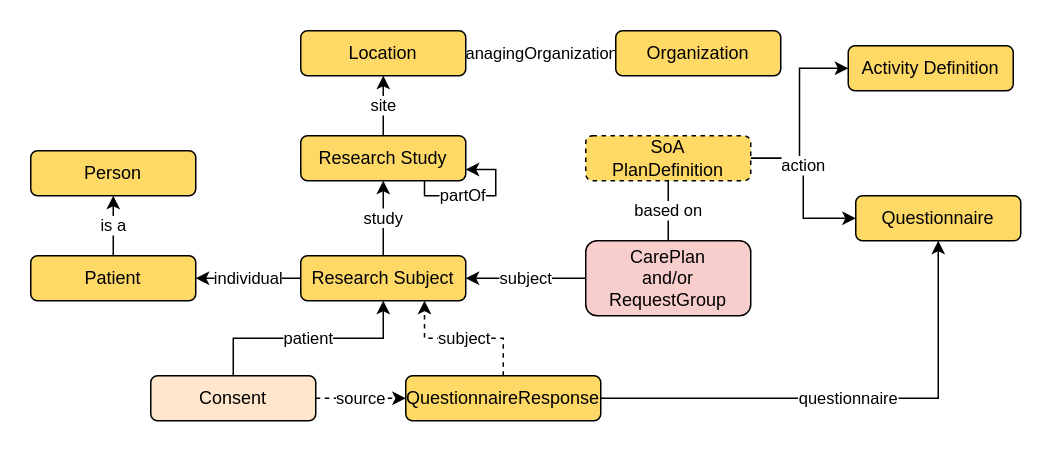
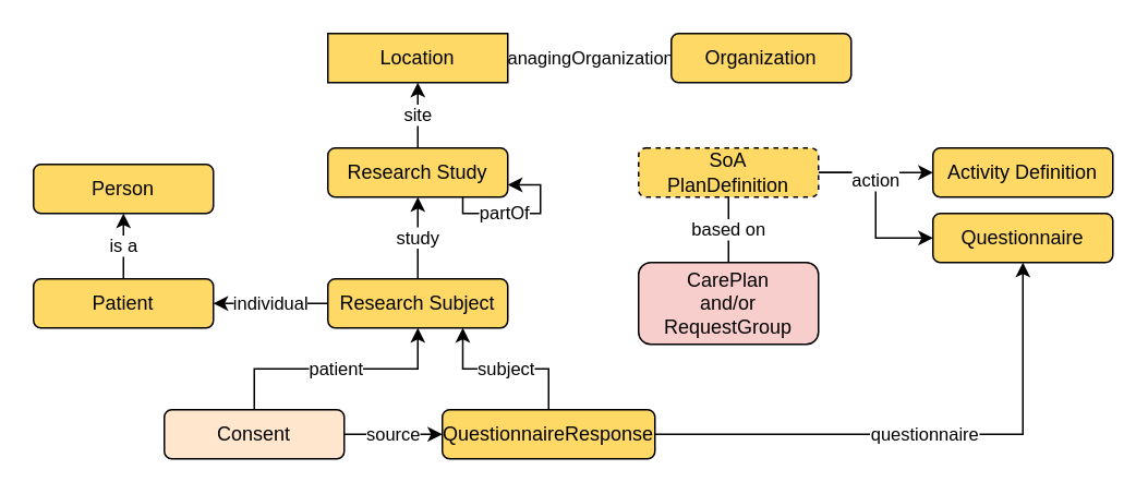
- <mxCell id="3" value="Location" style="rounded=1;whiteSpace=wrap;html=1;fillColor=#FFD966;" vertex="1" parent="1"><mxGeometry x="200" y="20" width="110" height="30" as="geometry" /></mxCell>
+ <mxCell id="3" value="Location" style="whiteSpace=wrap;html=1;fillColor=#FFD966;rounded=0;" vertex="1" parent="1"><mxGeometry x="200" y="20" width="110" height="30" as="geometry" /></mxCell>
- <mxCell id="14" value="Activity Definition" style="rounded=1;whiteSpace=wrap;html=1;fillColor=#FFD966;" vertex="1" parent="1"><mxGeometry x="565" y="30" width="110" height="30" as="geometry" /></mxCell>
+ <mxCell id="14" value="Activity Definition" style="rounded=1;whiteSpace=wrap;html=1;fillColor=#FFD966;" vertex="1" parent="1"><mxGeometry x="570" y="90" width="110" height="30" as="geometry" /></mxCell>
- <mxCell id="17" value="subject" style="edgeStyle=orthogonalEdgeStyle;rounded=0;orthogonalLoop=1;jettySize=auto;html=1;entryX=1;entryY=0.5;entryDx=0;entryDy=0;fillColor=#FFD966;" edge="1" parent="1" source="18" target="10"><mxGeometry relative="1" as="geometry" /></mxCell>
- <mxCell id="19" value="subject" style="edgeStyle=orthogonalEdgeStyle;rounded=0;orthogonalLoop=1;jettySize=auto;html=1;entryX=0.75;entryY=1;entryDx=0;entryDy=0;fillColor=#FFD966;dashed=1;" edge="1" parent="1" source="21" target="10"><mxGeometry relative="1" as="geometry" /></mxCell>
+ <mxCell id="19" value="subject" style="edgeStyle=orthogonalEdgeStyle;rounded=0;orthogonalLoop=1;jettySize=auto;html=1;entryX=0.75;entryY=1;entryDx=0;entryDy=0;fillColor=#FFD966;" edge="1" parent="1" source="21" target="10"><mxGeometry relative="1" as="geometry" /></mxCell>
- <mxCell id="23" value="source" style="edgeStyle=orthogonalEdgeStyle;rounded=0;orthogonalLoop=1;jettySize=auto;html=1;entryX=0;entryY=0.5;entryDx=0;entryDy=0;fillColor=#FFD966;dashed=1;" edge="1" parent="1" source="24" target="21"><mxGeometry relative="1" as="geometry" /></mxCell>
+ <mxCell id="23" value="source" style="edgeStyle=orthogonalEdgeStyle;rounded=0;orthogonalLoop=1;jettySize=auto;html=1;entryX=0;entryY=0.5;entryDx=0;entryDy=0;fillColor=#FFD966;" edge="1" parent="1" source="24" target="21"><mxGeometry relative="1" as="geometry" /></mxCell>
